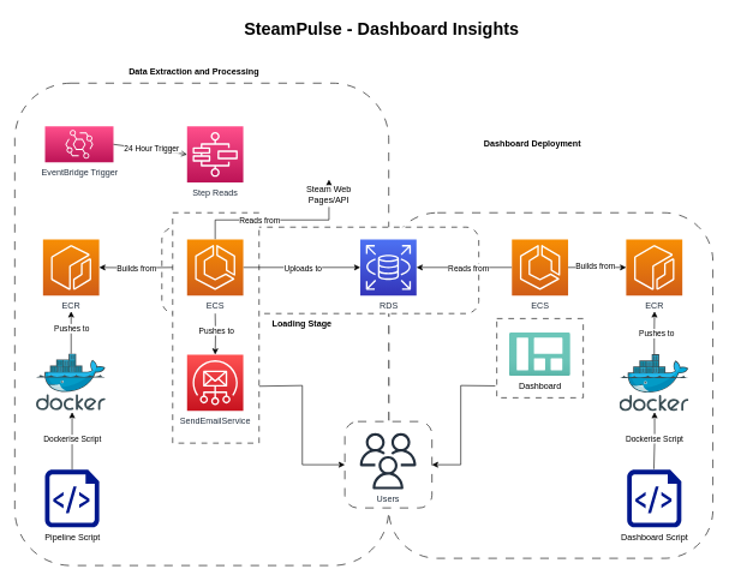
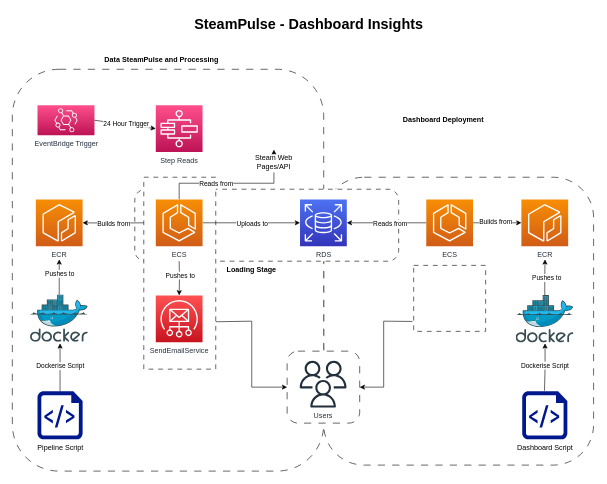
- <mxCell id="14" value="&lt;font style=&quot;font-size: 24px;&quot;&gt;SteamPulse - Dashboard Insights&lt;/font&gt;" style="text;html=1;align=center;verticalAlign=middle;resizable=0;points=[];autosize=1;strokeColor=none;fillColor=none;fontStyle=1" vertex="1" parent="1"><mxGeometry x="329.06" y="20" width="400" height="40" as="geometry" /></mxCell>
+ <mxCell id="14" value="&lt;font style=&quot;font-size: 24px;&quot;&gt;SteamPulse - Dashboard Insights&lt;/font&gt;" style="text;html=1;align=center;verticalAlign=middle;resizable=0;points=[];autosize=1;strokeColor=none;fillColor=none;fontStyle=1" vertex="1" parent="1"><mxGeometry x="314.06" y="20" width="400" height="40" as="geometry" /></mxCell>
- <mxCell id="42" value="Data Extraction and Processing" style="text;strokeColor=none;align=center;fillColor=none;html=1;verticalAlign=middle;whiteSpace=wrap;rounded=0;fontStyle=1" vertex="1" parent="1"><mxGeometry x="169.2" y="85" width="200" height="30" as="geometry" /></mxCell>
+ <mxCell id="42" value="Data SteamPulse and Processing" style="text;strokeColor=none;align=center;fillColor=none;html=1;verticalAlign=middle;whiteSpace=wrap;rounded=0;fontStyle=1" vertex="1" parent="1"><mxGeometry x="169.2" y="85" width="200" height="30" as="geometry" /></mxCell>
- <mxCell id="8" value="" style="endArrow=open;html=1;rounded=0;exitX=1;exitY=0.5;exitDx=0;exitDy=0;exitPerimeter=0;entryX=0;entryY=0.5;entryDx=0;entryDy=0;entryPerimeter=0;" edge="1" parent="1" source="7" target="10"><mxGeometry width="50" height="50" relative="1" as="geometry"><mxPoint x="519.2" y="594" as="sourcePoint" /><mxPoint x="299.2" y="214" as="targetPoint" /></mxGeometry></mxCell>
+ <mxCell id="8" value="" style="endArrow=classic;html=1;rounded=0;exitX=1;exitY=0.5;exitDx=0;exitDy=0;exitPerimeter=0;entryX=0;entryY=0.5;entryDx=0;entryDy=0;entryPerimeter=0;" edge="1" parent="1" source="7" target="10"><mxGeometry width="50" height="50" relative="1" as="geometry"><mxPoint x="519.2" y="594" as="sourcePoint" /><mxPoint x="299.2" y="214" as="targetPoint" /></mxGeometry></mxCell>
- <mxCell id="41" value="Dashboard" style="image;aspect=fixed;html=1;points=[];align=center;fontSize=12;image=img/lib/azure2/general/Dashboard.svg;" vertex="1" parent="1"><mxGeometry x="706.7" y="462" width="85" height="60" as="geometry" /></mxCell>
